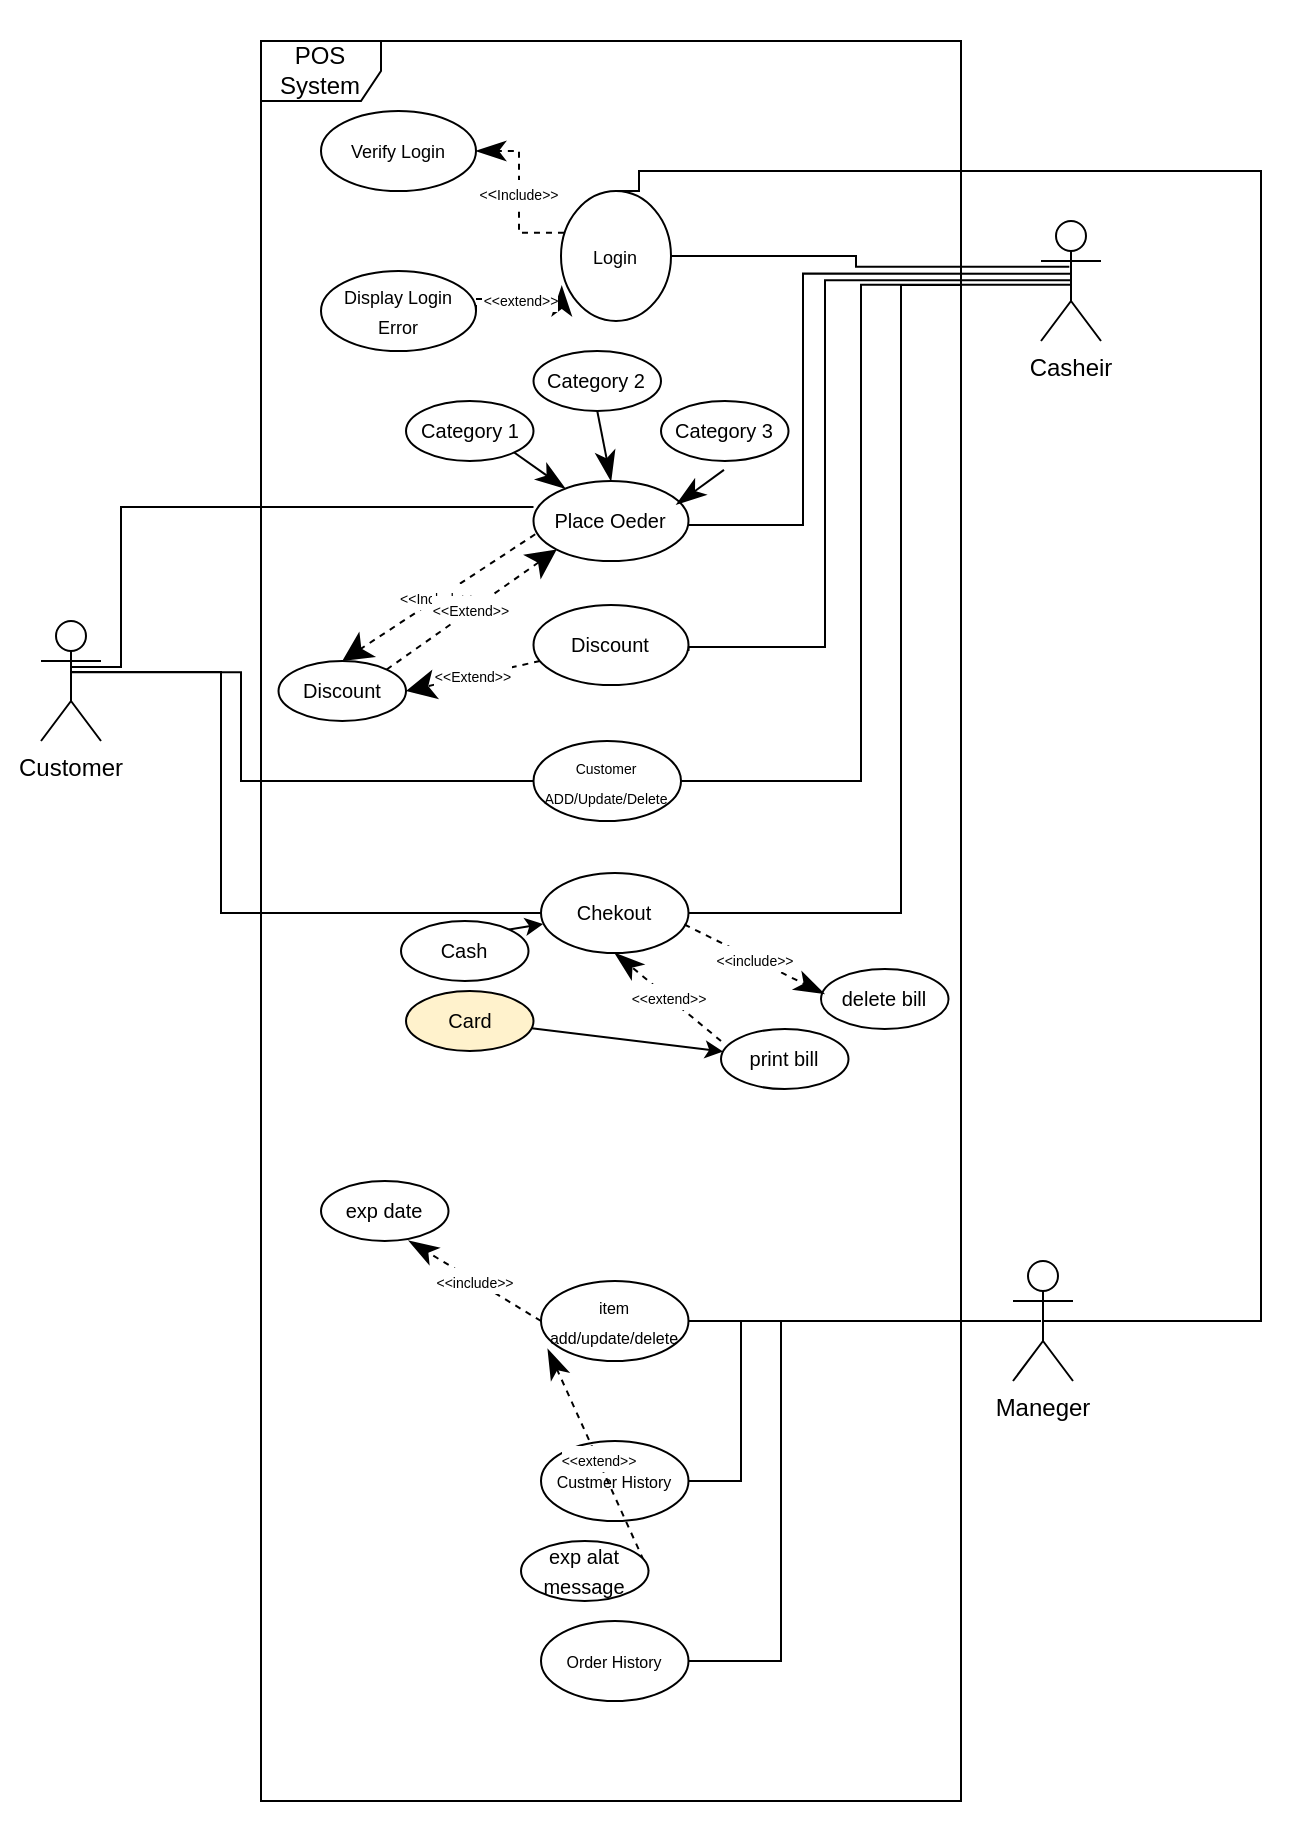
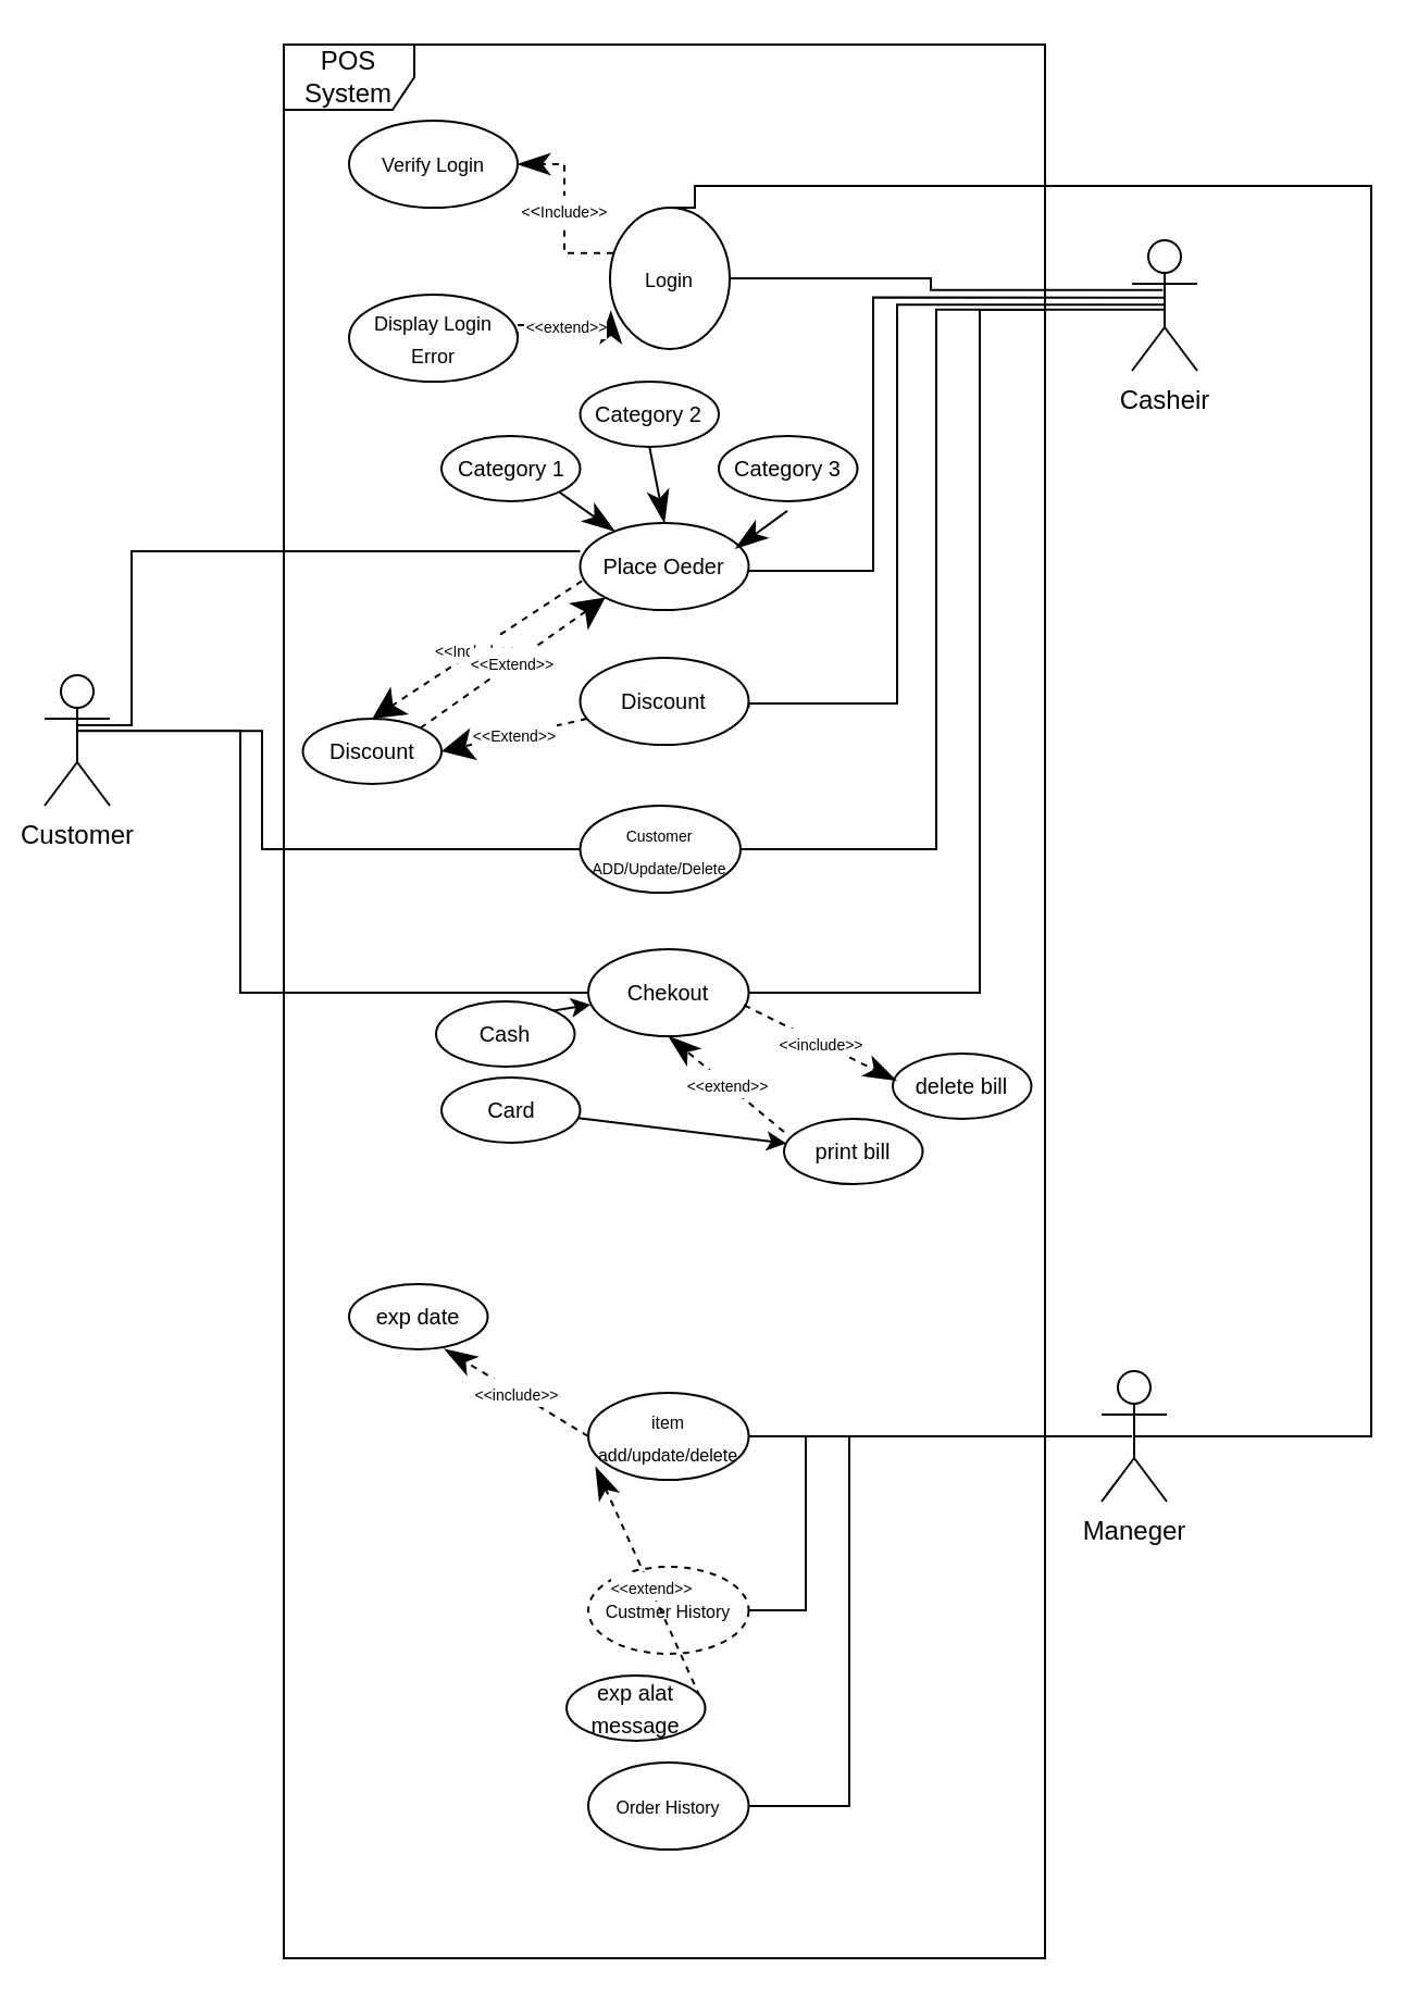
- <mxCell id="32" value="&lt;span style=&quot;font-size: 10px;&quot;&gt;Card&lt;/span&gt;" style="ellipse;whiteSpace=wrap;html=1;fillColor=#fff2cc;" parent="1" vertex="1"><mxGeometry x="202.5" y="495" width="63.75" height="30" as="geometry" /></mxCell>
+ <mxCell id="32" value="&lt;span style=&quot;font-size: 10px;&quot;&gt;Card&lt;/span&gt;" style="ellipse;whiteSpace=wrap;html=1;" parent="1" vertex="1"><mxGeometry x="202.5" y="495" width="63.75" height="30" as="geometry" /></mxCell>
- <mxCell id="44" value="&lt;span style=&quot;font-size: 8px;&quot;&gt;Custmer History&lt;/span&gt;" style="ellipse;whiteSpace=wrap;html=1;" parent="1" vertex="1"><mxGeometry x="270" y="720" width="73.75" height="40" as="geometry" /></mxCell>
+ <mxCell id="44" value="&lt;span style=&quot;font-size: 8px;&quot;&gt;Custmer History&lt;/span&gt;" style="ellipse;whiteSpace=wrap;html=1;dashed=1;" parent="1" vertex="1"><mxGeometry x="270" y="720" width="73.75" height="40" as="geometry" /></mxCell>
